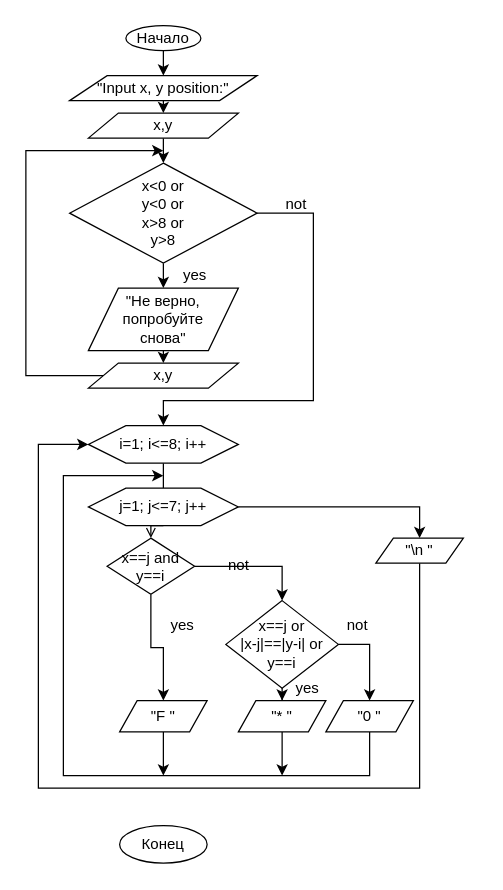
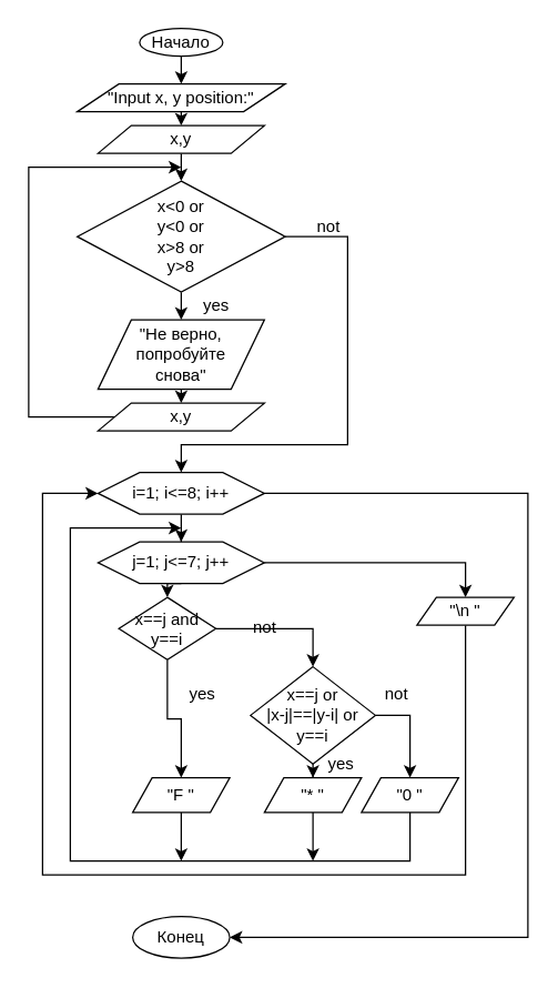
- <mxCell id="16" style="edgeStyle=orthogonalEdgeStyle;rounded=0;orthogonalLoop=1;jettySize=auto;html=1;entryX=0.5;entryY=0;entryDx=0;entryDy=0;endArrow=none;" edge="1" parent="1" source="18" target="22"><mxGeometry relative="1" as="geometry" /></mxCell>
+ <mxCell id="16" style="edgeStyle=orthogonalEdgeStyle;rounded=0;orthogonalLoop=1;jettySize=auto;html=1;entryX=0.5;entryY=0;entryDx=0;entryDy=0;" edge="1" parent="1" source="18" target="22"><mxGeometry relative="1" as="geometry" /></mxCell>
- <mxCell id="20" style="edgeStyle=orthogonalEdgeStyle;rounded=0;orthogonalLoop=1;jettySize=auto;html=1;exitX=0.5;exitY=1;exitDx=0;exitDy=0;entryX=0.5;entryY=0;entryDx=0;entryDy=0;endArrow=open;" edge="1" parent="1" source="22" target="25"><mxGeometry relative="1" as="geometry" /></mxCell>
+ <mxCell id="20" style="edgeStyle=orthogonalEdgeStyle;rounded=0;orthogonalLoop=1;jettySize=auto;html=1;exitX=0.5;exitY=1;exitDx=0;exitDy=0;entryX=0.5;entryY=0;entryDx=0;entryDy=0;" edge="1" parent="1" source="22" target="25"><mxGeometry relative="1" as="geometry" /></mxCell>
+ <mxCell id="17" style="edgeStyle=orthogonalEdgeStyle;rounded=0;orthogonalLoop=1;jettySize=auto;html=1;" edge="1" parent="1" source="18" target="40"><mxGeometry relative="1" as="geometry"><Array as="points"><mxPoint x="380" y="355" /><mxPoint x="380" y="675" /></Array></mxGeometry></mxCell>
